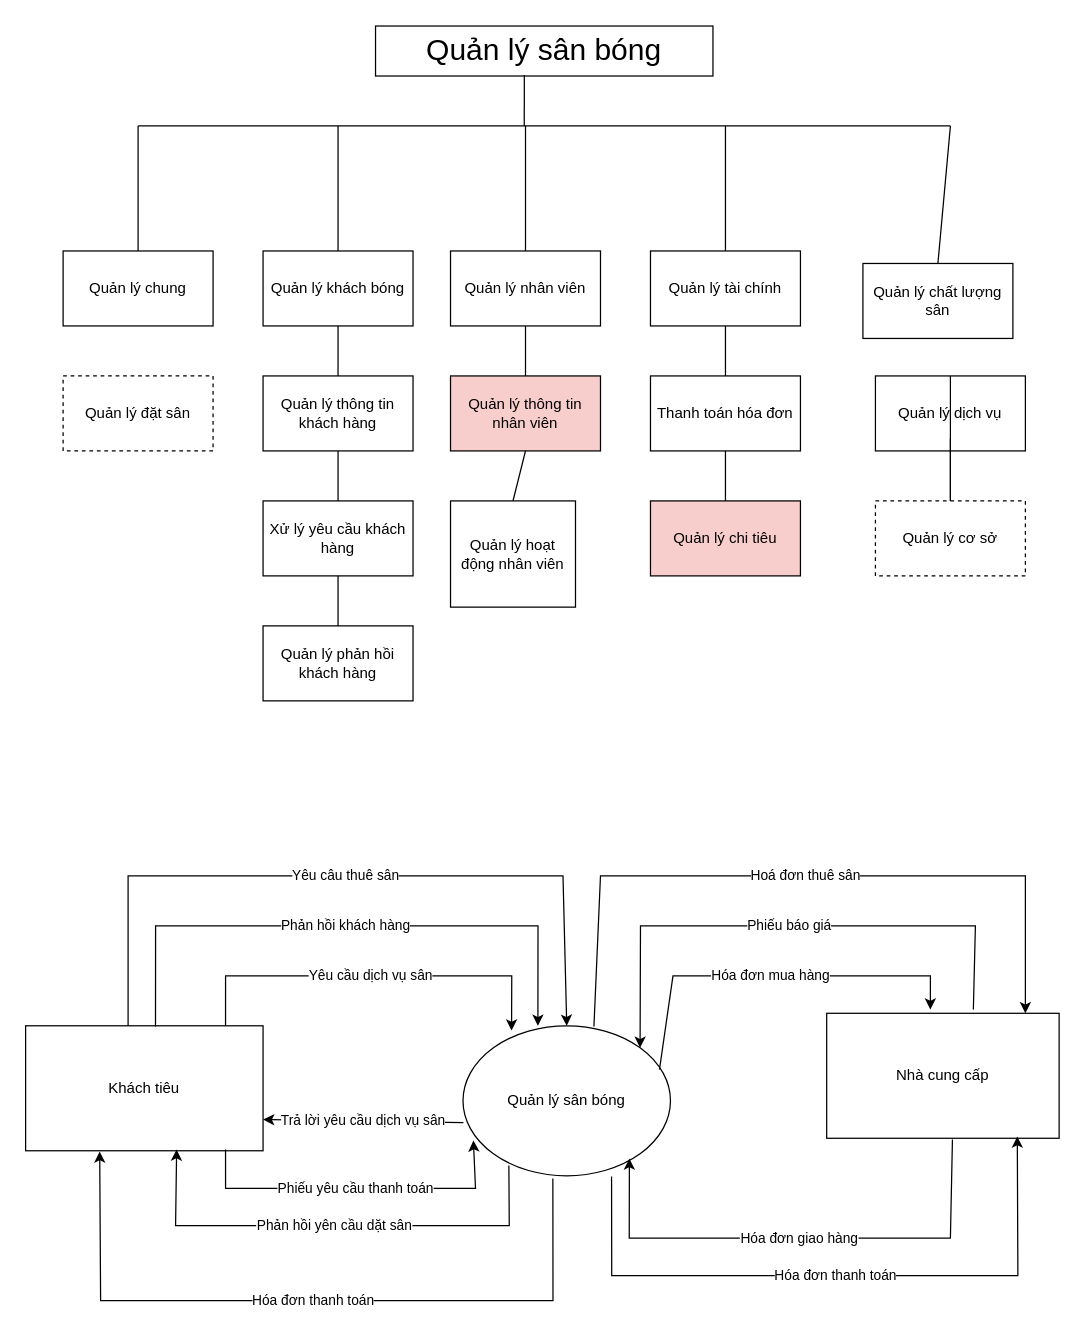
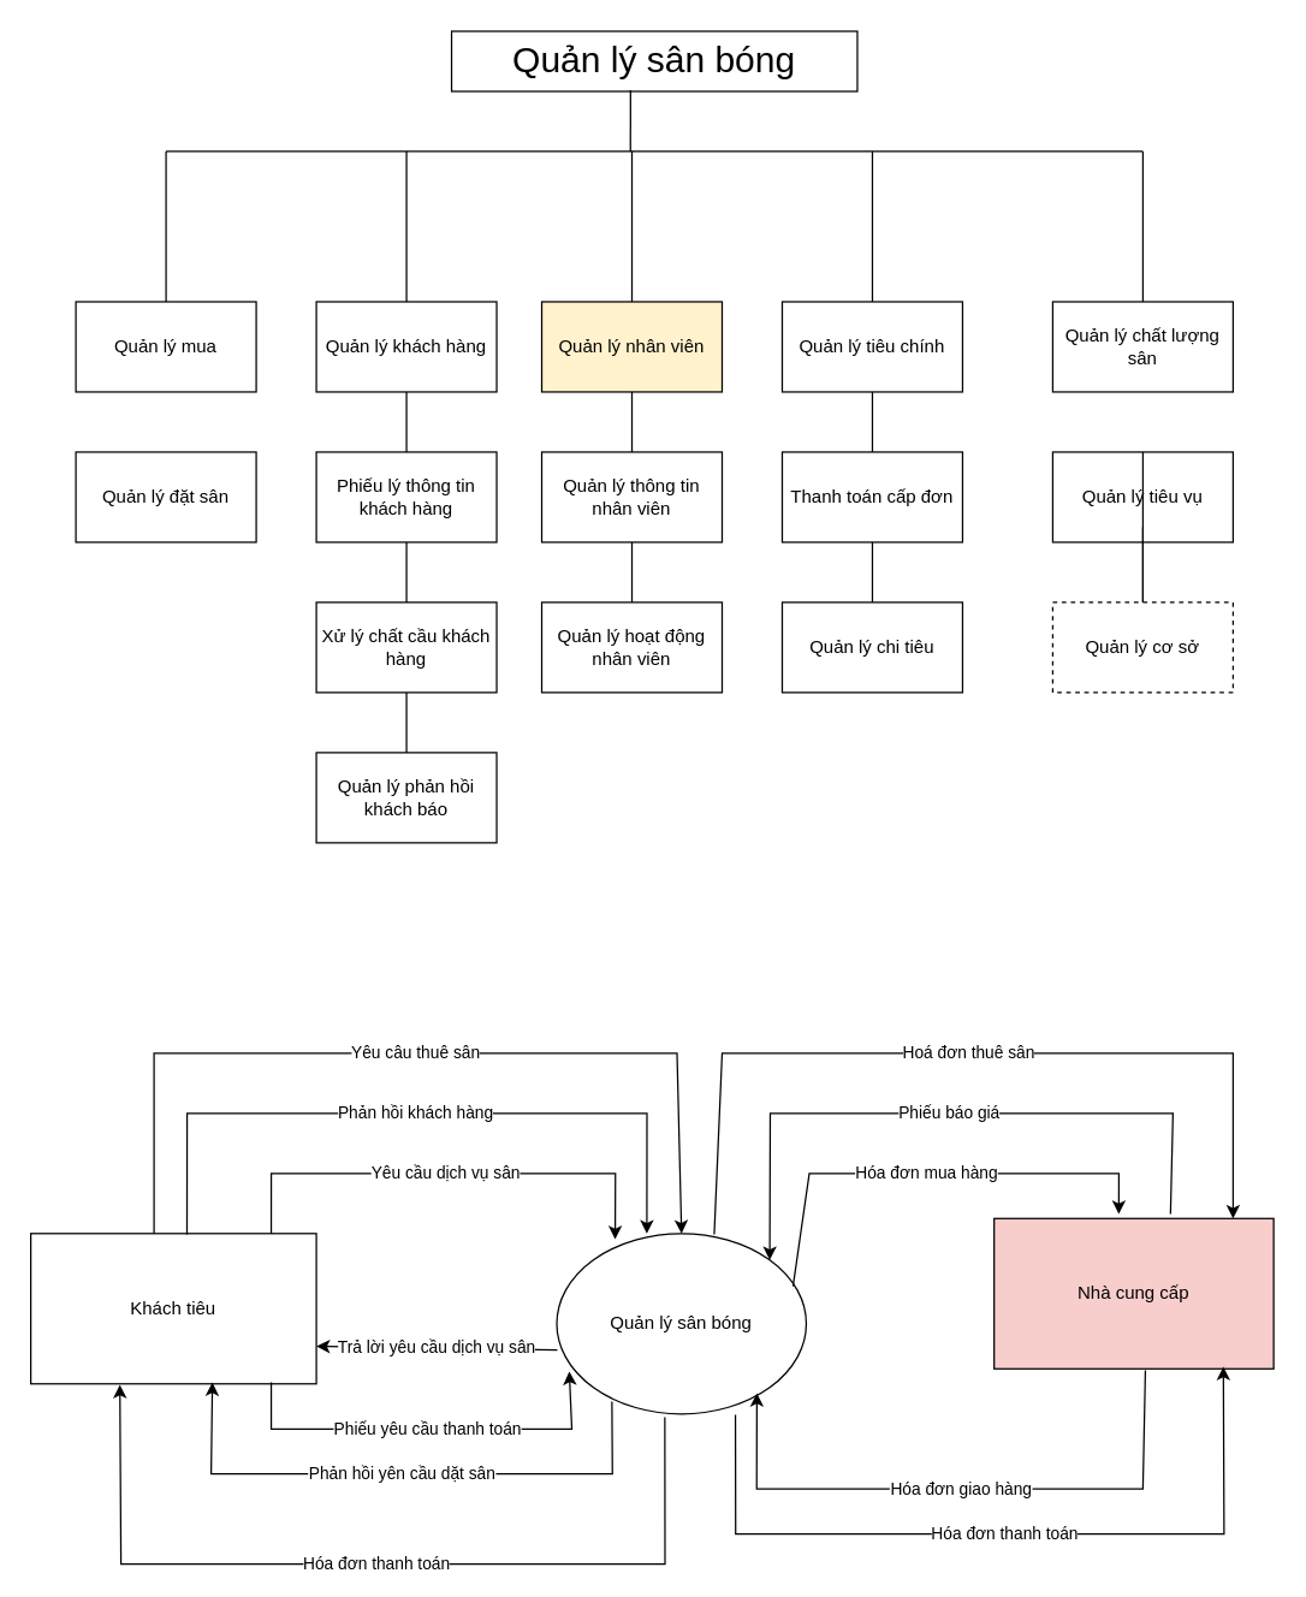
- <mxCell id="3" value="Quản lý chung" style="rounded=0;whiteSpace=wrap;html=1;" parent="1" vertex="1"><mxGeometry x="50" y="200" width="120" height="60" as="geometry" /></mxCell>
+ <mxCell id="3" value="Quản lý mua" style="rounded=0;whiteSpace=wrap;html=1;" parent="1" vertex="1"><mxGeometry x="50" y="200" width="120" height="60" as="geometry" /></mxCell>
- <mxCell id="6" value="Quản lý khách bóng" style="rounded=0;whiteSpace=wrap;html=1;" parent="1" vertex="1"><mxGeometry x="210" y="200" width="120" height="60" as="geometry" /></mxCell>
+ <mxCell id="6" value="Quản lý khách hàng" style="rounded=0;whiteSpace=wrap;html=1;" parent="1" vertex="1"><mxGeometry x="210" y="200" width="120" height="60" as="geometry" /></mxCell>
- <mxCell id="19" value="Quản lý nhân viên" style="rounded=0;whiteSpace=wrap;html=1;" parent="1" vertex="1"><mxGeometry x="360" y="200" width="120" height="60" as="geometry" /></mxCell>
+ <mxCell id="19" value="Quản lý nhân viên" style="rounded=0;whiteSpace=wrap;html=1;fillColor=#fff2cc;" parent="1" vertex="1"><mxGeometry x="360" y="200" width="120" height="60" as="geometry" /></mxCell>
- <mxCell id="4" value="Quản lý tài chính&lt;br&gt;" style="rounded=0;whiteSpace=wrap;html=1;" parent="1" vertex="1"><mxGeometry x="520" y="200" width="120" height="60" as="geometry" /></mxCell>
+ <mxCell id="4" value="Quản lý tiêu chính&lt;br&gt;" style="rounded=0;whiteSpace=wrap;html=1;" parent="1" vertex="1"><mxGeometry x="520" y="200" width="120" height="60" as="geometry" /></mxCell>
- <mxCell id="5" value="Quản lý chất lượng sân" style="rounded=0;whiteSpace=wrap;html=1;" parent="1" vertex="1"><mxGeometry x="690" y="210" width="120" height="60" as="geometry" /></mxCell>
+ <mxCell id="5" value="Quản lý chất lượng sân" style="rounded=0;whiteSpace=wrap;html=1;" parent="1" vertex="1"><mxGeometry x="700" y="200" width="120" height="60" as="geometry" /></mxCell>
- <mxCell id="7" value="Quản lý đặt sân" style="rounded=0;whiteSpace=wrap;html=1;dashed=1;" parent="1" vertex="1"><mxGeometry x="50" y="300" width="120" height="60" as="geometry" /></mxCell>
+ <mxCell id="7" value="Quản lý đặt sân" style="rounded=0;whiteSpace=wrap;html=1;" parent="1" vertex="1"><mxGeometry x="50" y="300" width="120" height="60" as="geometry" /></mxCell>
- <mxCell id="8" value="Quản lý thông tin khách hàng" style="rounded=0;whiteSpace=wrap;html=1;" parent="1" vertex="1"><mxGeometry x="210" y="300" width="120" height="60" as="geometry" /></mxCell>
+ <mxCell id="8" value="Phiếu lý thông tin khách hàng" style="rounded=0;whiteSpace=wrap;html=1;" parent="1" vertex="1"><mxGeometry x="210" y="300" width="120" height="60" as="geometry" /></mxCell>
- <mxCell id="20" value="Quản lý thông tin nhân viên" style="rounded=0;whiteSpace=wrap;html=1;fillColor=#f8cecc;" parent="1" vertex="1"><mxGeometry x="360" y="300" width="120" height="60" as="geometry" /></mxCell>
+ <mxCell id="20" value="Quản lý thông tin nhân viên" style="rounded=0;whiteSpace=wrap;html=1;" parent="1" vertex="1"><mxGeometry x="360" y="300" width="120" height="60" as="geometry" /></mxCell>
- <mxCell id="11" value="Thanh toán hóa đơn" style="rounded=0;whiteSpace=wrap;html=1;" parent="1" vertex="1"><mxGeometry x="520" y="300" width="120" height="60" as="geometry" /></mxCell>
+ <mxCell id="11" value="Thanh toán cấp đơn" style="rounded=0;whiteSpace=wrap;html=1;" parent="1" vertex="1"><mxGeometry x="520" y="300" width="120" height="60" as="geometry" /></mxCell>
- <mxCell id="10" value="Quản lý dịch vụ" style="rounded=0;whiteSpace=wrap;html=1;" parent="1" vertex="1"><mxGeometry x="700" y="300" width="120" height="60" as="geometry" /></mxCell>
+ <mxCell id="10" value="Quản lý tiêu vụ" style="rounded=0;whiteSpace=wrap;html=1;" parent="1" vertex="1"><mxGeometry x="700" y="300" width="120" height="60" as="geometry" /></mxCell>
- <mxCell id="12" value="Xử lý yêu cầu khách hàng" style="rounded=0;whiteSpace=wrap;html=1;" parent="1" vertex="1"><mxGeometry x="210" y="400" width="120" height="60" as="geometry" /></mxCell>
+ <mxCell id="12" value="Xử lý chất cầu khách hàng" style="rounded=0;whiteSpace=wrap;html=1;" parent="1" vertex="1"><mxGeometry x="210" y="400" width="120" height="60" as="geometry" /></mxCell>
- <mxCell id="28" value="Quản lý chi tiêu" style="rounded=0;whiteSpace=wrap;html=1;fillColor=#f8cecc;" parent="1" vertex="1"><mxGeometry x="520" y="400" width="120" height="60" as="geometry" /></mxCell>
+ <mxCell id="28" value="Quản lý chi tiêu" style="rounded=0;whiteSpace=wrap;html=1;" parent="1" vertex="1"><mxGeometry x="520" y="400" width="120" height="60" as="geometry" /></mxCell>
- <mxCell id="44" value="Quản lý hoạt động nhân viên" style="rounded=0;whiteSpace=wrap;html=1;" parent="1" vertex="1"><mxGeometry x="360" y="400" width="100" height="85" as="geometry" /></mxCell>
+ <mxCell id="44" value="Quản lý hoạt động nhân viên" style="rounded=0;whiteSpace=wrap;html=1;" parent="1" vertex="1"><mxGeometry x="360" y="400" width="120" height="60" as="geometry" /></mxCell>
- <mxCell id="47" value="Quản lý phản hồi khách hàng" style="rounded=0;whiteSpace=wrap;html=1;" parent="1" vertex="1"><mxGeometry x="210" y="500" width="120" height="60" as="geometry" /></mxCell>
+ <mxCell id="47" value="Quản lý phản hồi khách báo" style="rounded=0;whiteSpace=wrap;html=1;" parent="1" vertex="1"><mxGeometry x="210" y="500" width="120" height="60" as="geometry" /></mxCell>
- <mxCell id="31" value="Nhà cung cấp" style="rounded=0;whiteSpace=wrap;html=1;" parent="1" vertex="1"><mxGeometry x="661" y="810" width="186" height="100" as="geometry" /></mxCell>
+ <mxCell id="31" value="Nhà cung cấp" style="rounded=0;whiteSpace=wrap;html=1;fillColor=#f8cecc;" parent="1" vertex="1"><mxGeometry x="661" y="810" width="186" height="100" as="geometry" /></mxCell>
